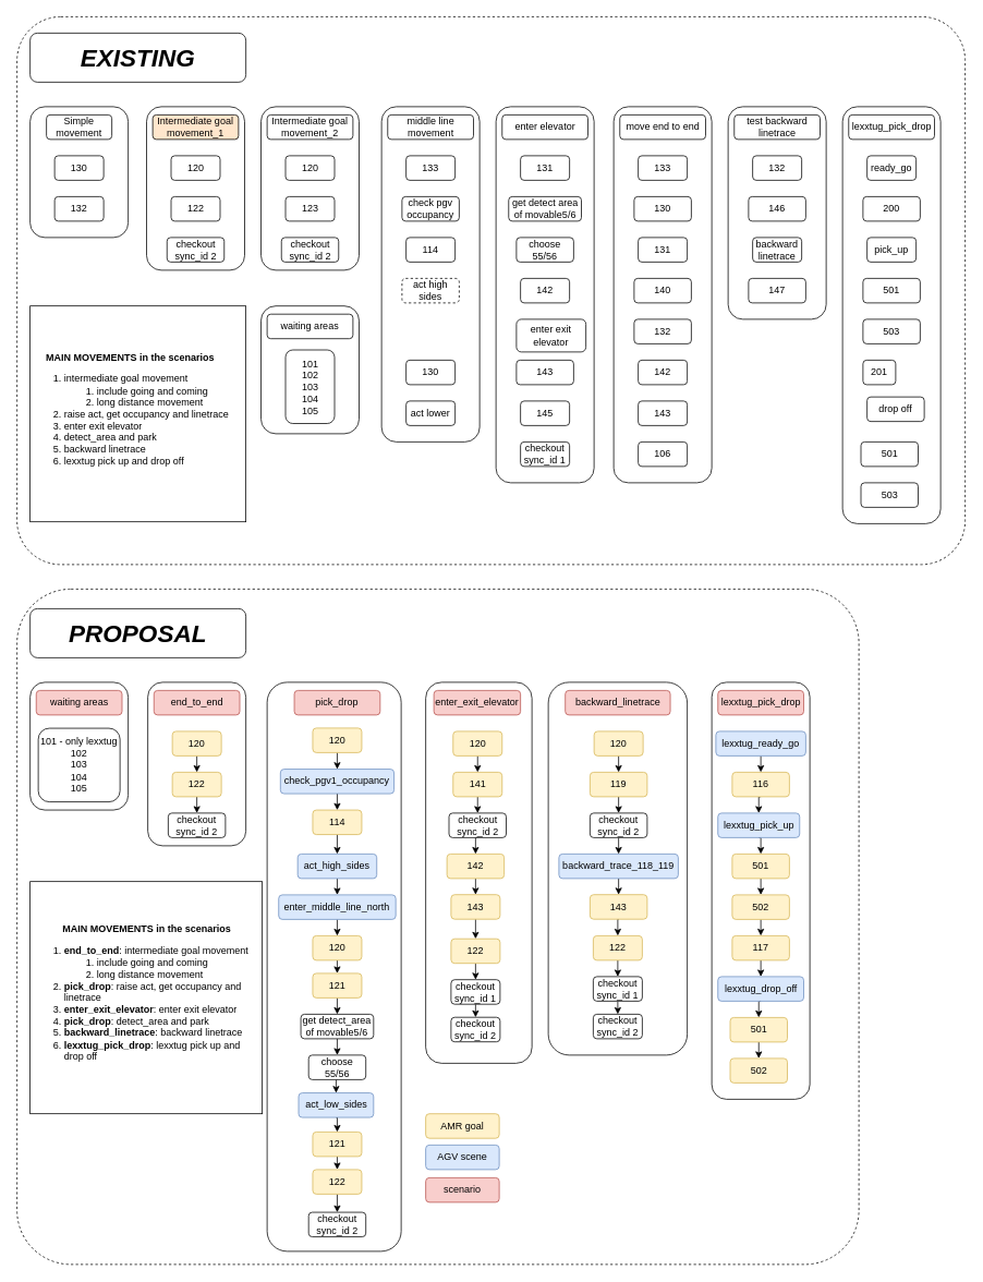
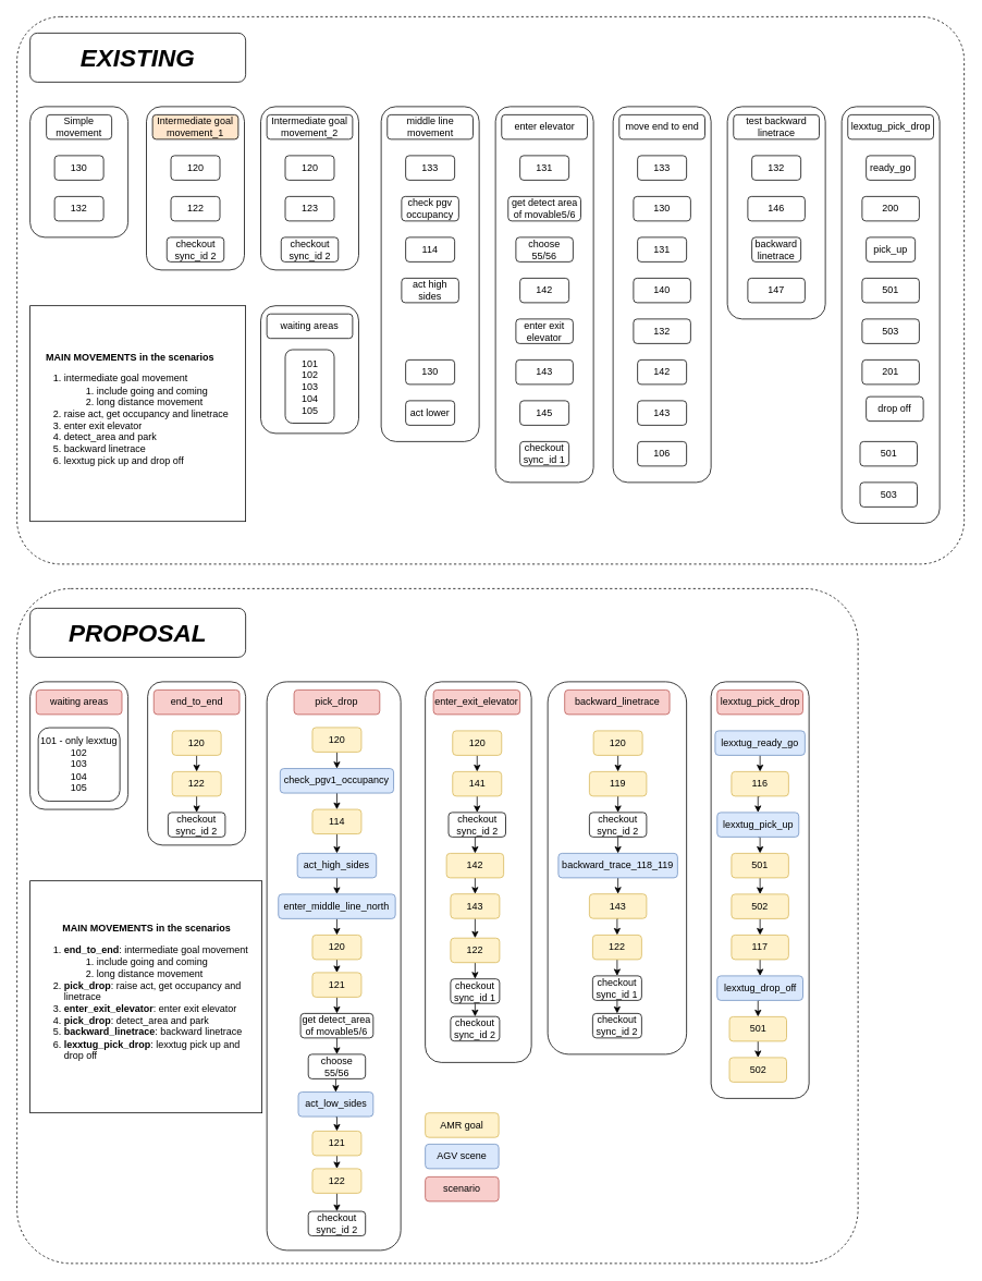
- <mxCell id="23" value="act high sides" style="rounded=1;whiteSpace=wrap;html=1;dashed=1;" parent="1" vertex="1"><mxGeometry x="491" y="340" width="70" height="30" as="geometry" /></mxCell>
+ <mxCell id="23" value="act high sides" style="rounded=1;whiteSpace=wrap;html=1;" parent="1" vertex="1"><mxGeometry x="491" y="340" width="70" height="30" as="geometry" /></mxCell>
- <mxCell id="30" value="enter exit elevator" style="rounded=1;whiteSpace=wrap;html=1;" parent="1" vertex="1"><mxGeometry x="631" y="390" width="85" height="40" as="geometry" /></mxCell>
+ <mxCell id="30" value="enter exit elevator" style="rounded=1;whiteSpace=wrap;html=1;" parent="1" vertex="1"><mxGeometry x="631" y="390" width="70" height="30" as="geometry" /></mxCell>
- <mxCell id="59" value="201" style="rounded=1;whiteSpace=wrap;html=1;" parent="1" vertex="1"><mxGeometry x="1055" y="440" width="40" height="30" as="geometry" /></mxCell>
+ <mxCell id="59" value="201" style="rounded=1;whiteSpace=wrap;html=1;" parent="1" vertex="1"><mxGeometry x="1055" y="440" width="70" height="30" as="geometry" /></mxCell>
